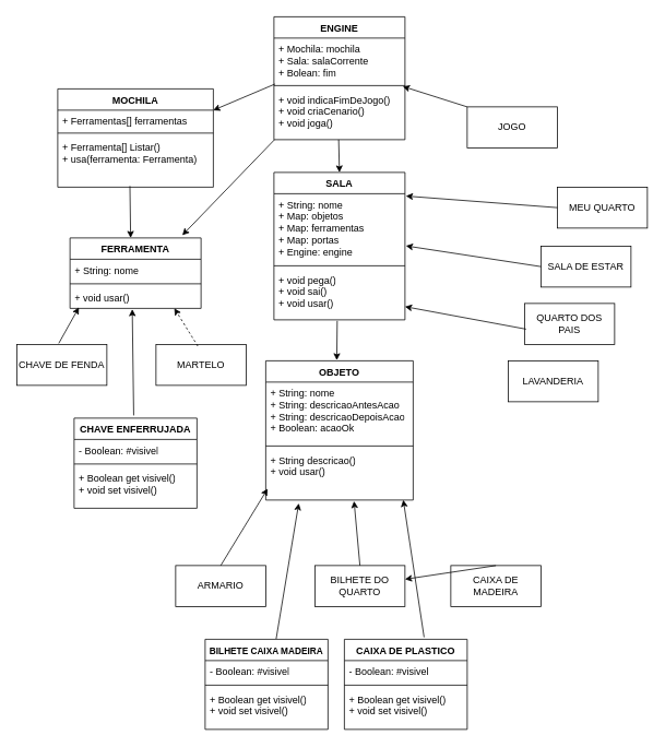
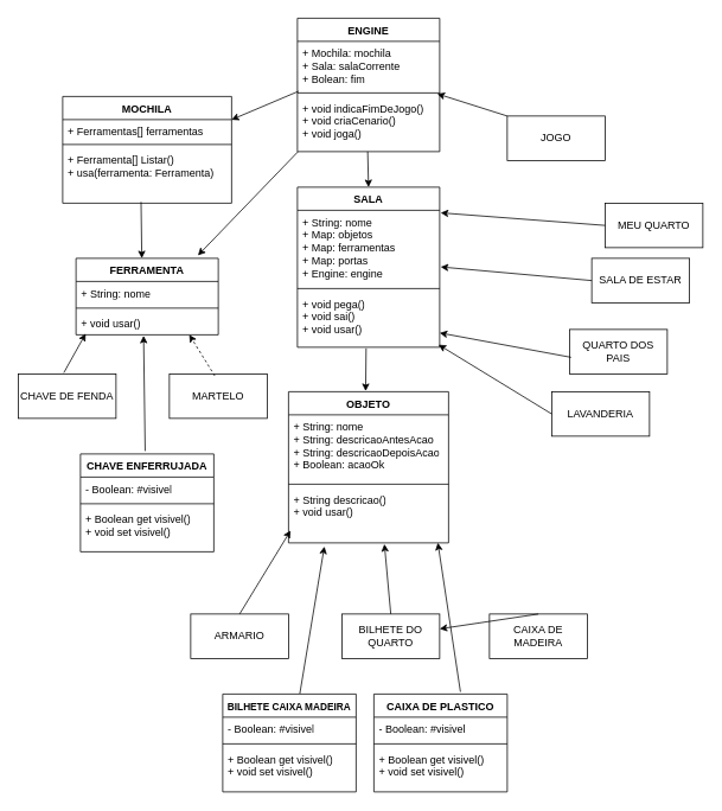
- <mxCell id="56" value="SALA DE ESTAR" style="html=1;whiteSpace=wrap;" vertex="1" parent="1"><mxGeometry x="660" y="300" width="110" height="50" as="geometry" /></mxCell>
+ <mxCell id="56" value="SALA DE ESTAR" style="html=1;whiteSpace=wrap;" vertex="1" parent="1"><mxGeometry x="665" y="290" width="110" height="50" as="geometry" /></mxCell>
+ <mxCell id="58" value="" style="endArrow=classic;html=1;rounded=0;exitX=0;exitY=0.5;exitDx=0;exitDy=0;entryX=0.992;entryY=0.954;entryDx=0;entryDy=0;entryPerimeter=0;" edge="1" parent="1" source="57" target="9"><mxGeometry width="50" height="50" relative="1" as="geometry"><mxPoint x="640" y="600" as="sourcePoint" /><mxPoint x="690" y="550" as="targetPoint" /></mxGeometry></mxCell>
